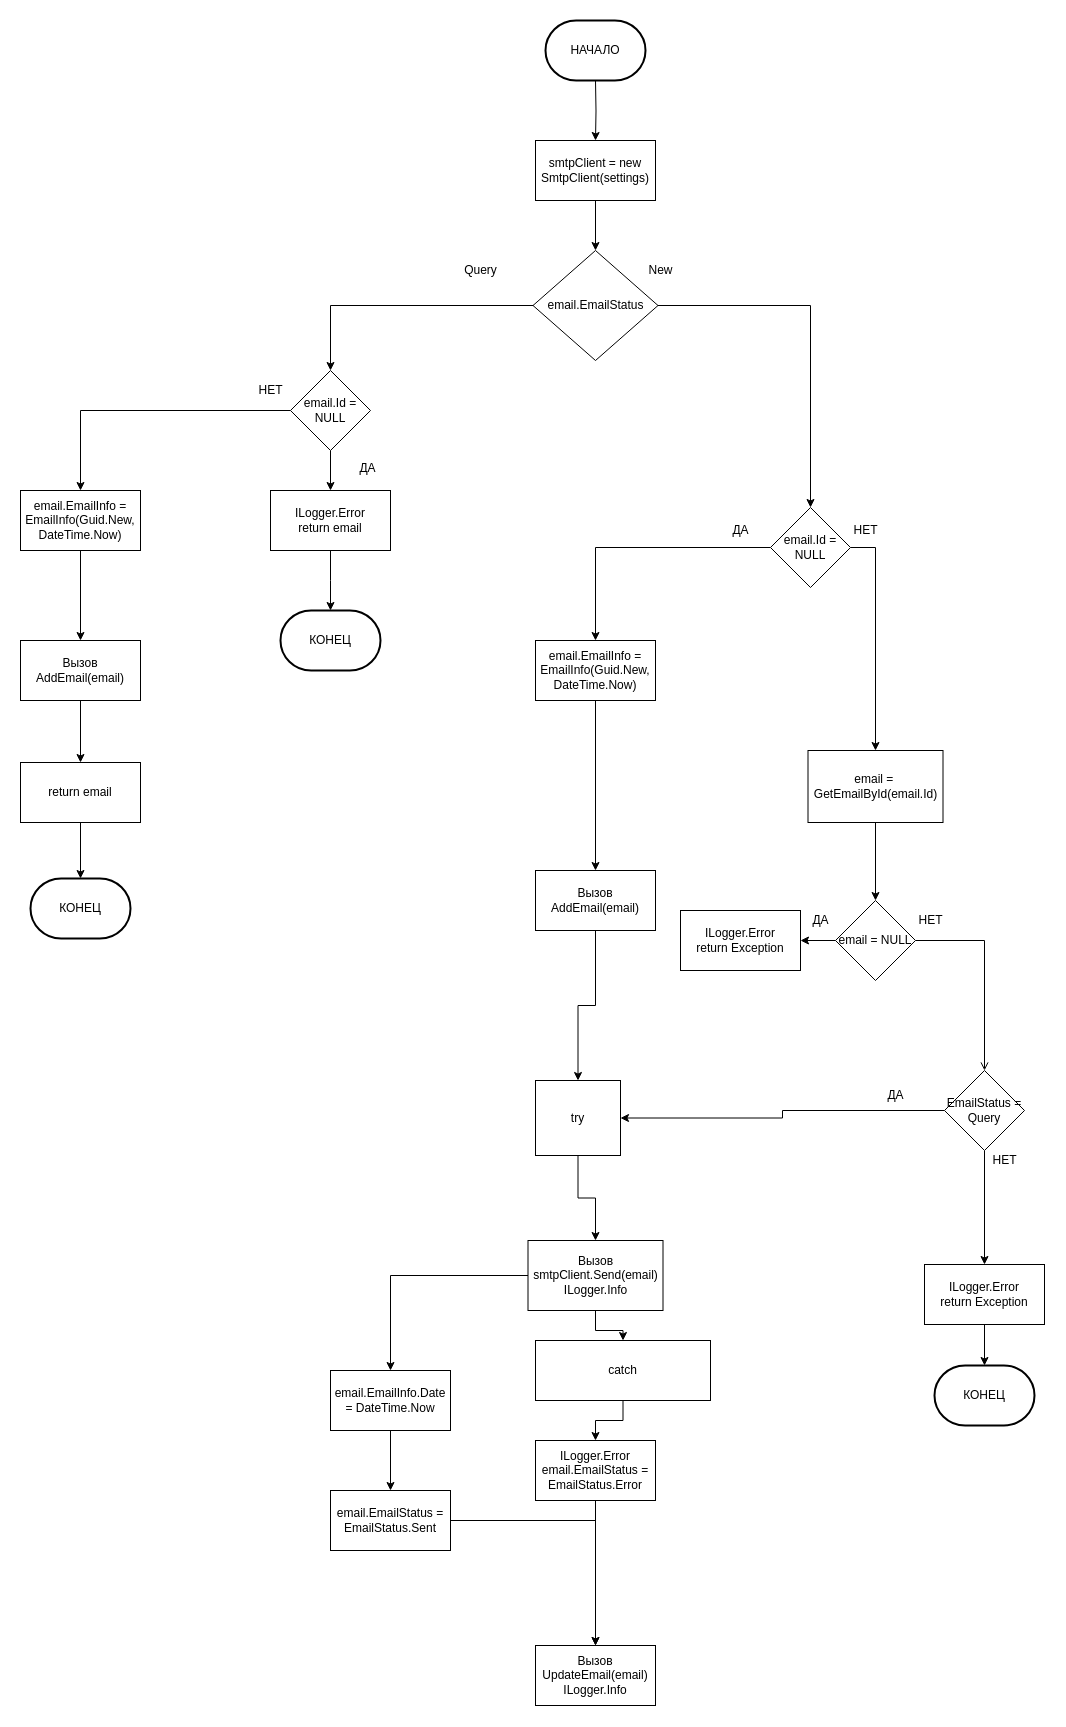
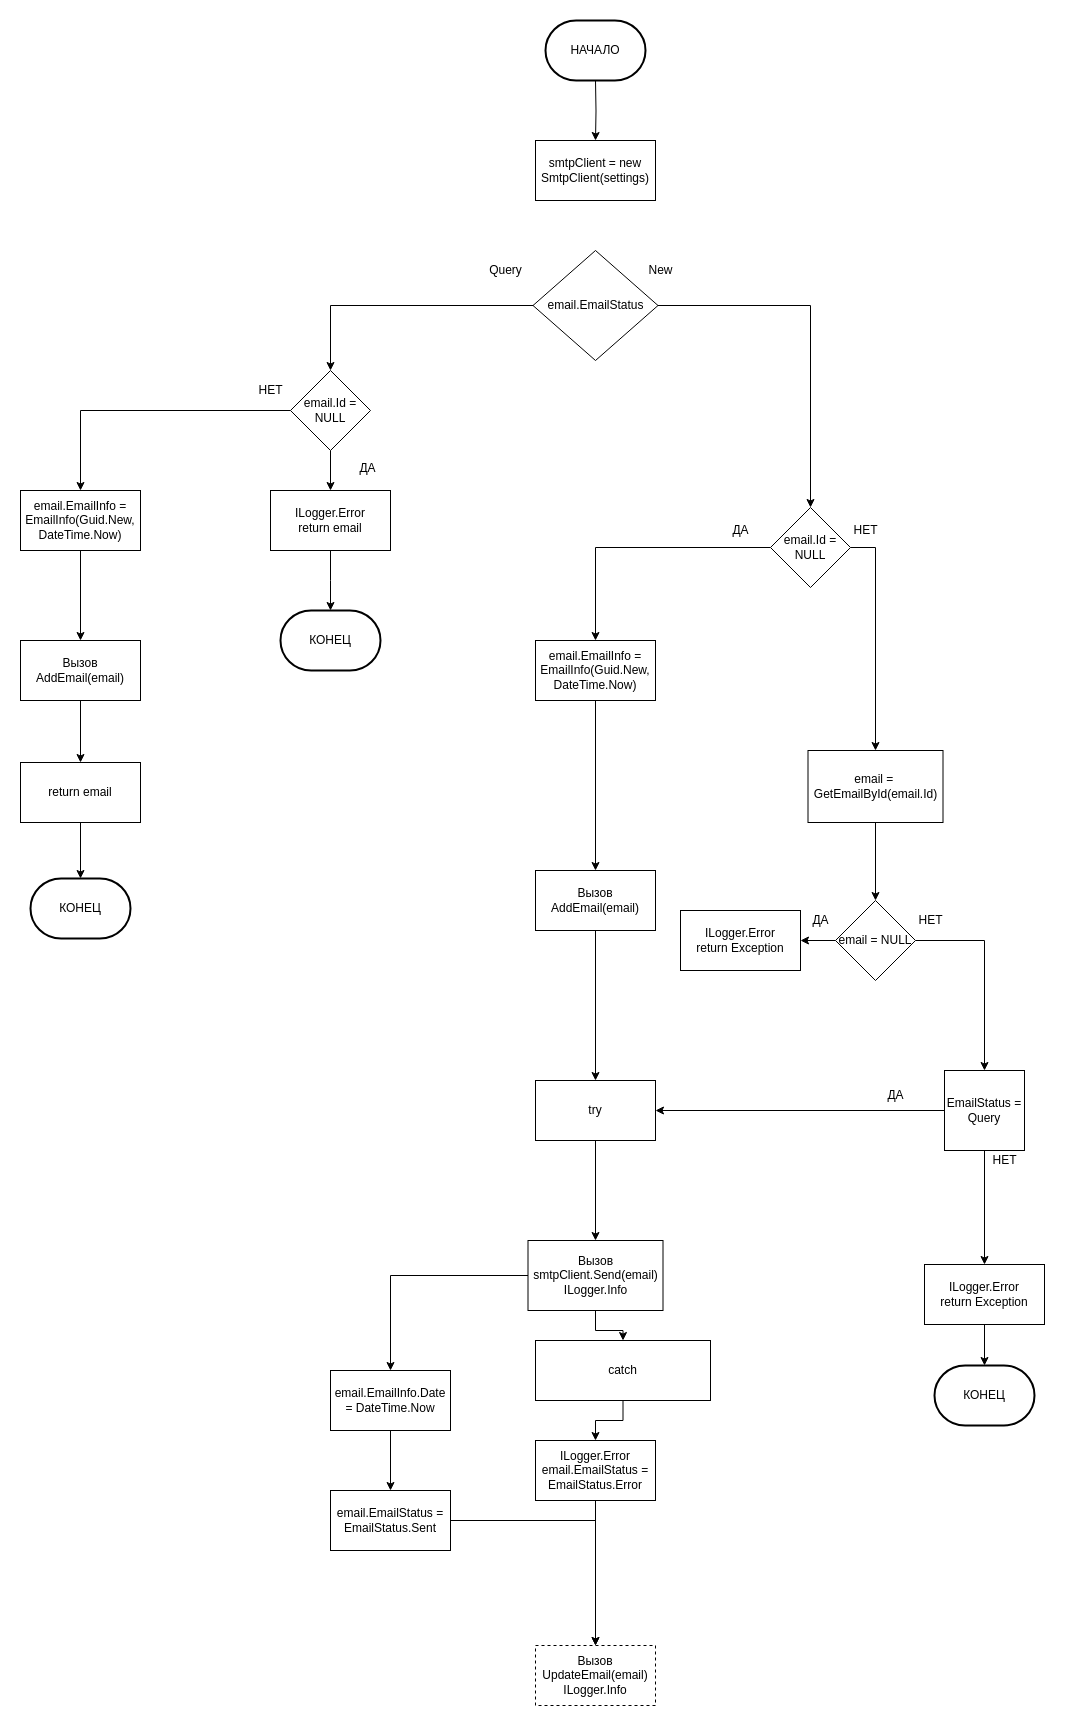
- <mxCell id="4" style="edgeStyle=orthogonalEdgeStyle;rounded=0;orthogonalLoop=1;jettySize=auto;html=1;entryX=0.5;entryY=0;entryDx=0;entryDy=0;" parent="1" source="5" target="20" edge="1"><mxGeometry relative="1" as="geometry" /></mxCell>
- <mxCell id="21" value="Query" style="text;html=1;align=center;verticalAlign=middle;resizable=0;points=[];autosize=1;" parent="1" vertex="1"><mxGeometry x="455" y="260" width="50" height="20" as="geometry" /></mxCell>
+ <mxCell id="21" value="Query" style="text;html=1;align=center;verticalAlign=middle;resizable=0;points=[];autosize=1;" parent="1" vertex="1"><mxGeometry x="480" y="260" width="50" height="20" as="geometry" /></mxCell>
- <mxCell id="57" style="edgeStyle=orthogonalEdgeStyle;rounded=0;orthogonalLoop=1;jettySize=auto;html=1;exitX=1;exitY=0.5;exitDx=0;exitDy=0;entryX=0.5;entryY=0;entryDx=0;entryDy=0;endArrow=open;" edge="1" parent="1" source="59" target="39"><mxGeometry relative="1" as="geometry" /></mxCell>
+ <mxCell id="57" style="edgeStyle=orthogonalEdgeStyle;rounded=0;orthogonalLoop=1;jettySize=auto;html=1;exitX=1;exitY=0.5;exitDx=0;exitDy=0;entryX=0.5;entryY=0;entryDx=0;entryDy=0;" edge="1" parent="1" source="59" target="39"><mxGeometry relative="1" as="geometry" /></mxCell>
- <mxCell id="39" value="EmailStatus = Query" style="rhombus;whiteSpace=wrap;html=1;" parent="1" vertex="1"><mxGeometry x="944" y="1070" width="80" height="80" as="geometry" /></mxCell>
+ <mxCell id="39" value="EmailStatus = Query" style="whiteSpace=wrap;html=1;rounded=0;" parent="1" vertex="1"><mxGeometry x="944" y="1070" width="80" height="80" as="geometry" /></mxCell>
- <mxCell id="7" value="try" style="rounded=0;whiteSpace=wrap;html=1;" parent="1" vertex="1"><mxGeometry x="535" y="1080" width="85" height="75" as="geometry" /></mxCell>
+ <mxCell id="7" value="try" style="rounded=0;whiteSpace=wrap;html=1;" parent="1" vertex="1"><mxGeometry x="535" y="1080" width="120" height="60" as="geometry" /></mxCell>
- <mxCell id="17" value="Вызов UpdateEmail(email)&lt;br&gt;ILogger.Info" style="rounded=0;whiteSpace=wrap;html=1;" parent="1" vertex="1"><mxGeometry x="535" y="1645" width="120" height="60" as="geometry" /></mxCell>
+ <mxCell id="17" value="Вызов UpdateEmail(email)&lt;br&gt;ILogger.Info" style="rounded=0;whiteSpace=wrap;html=1;dashed=1;" parent="1" vertex="1"><mxGeometry x="535" y="1645" width="120" height="60" as="geometry" /></mxCell>
